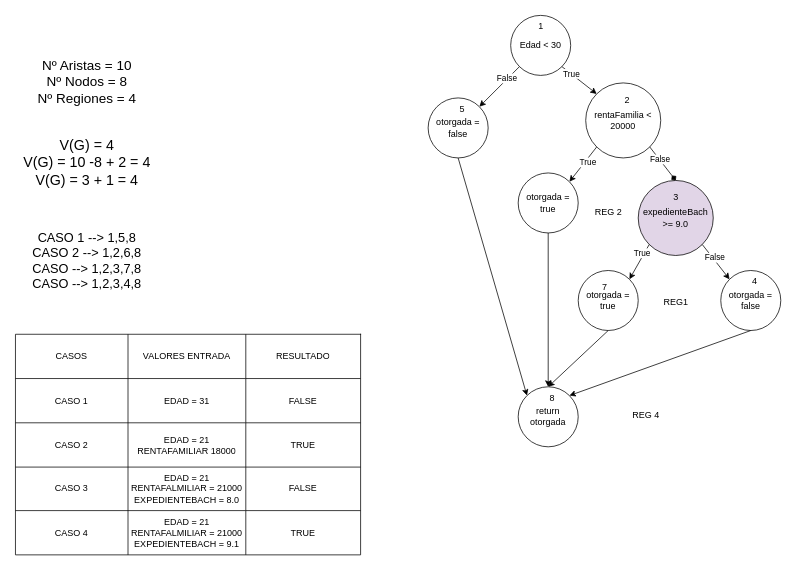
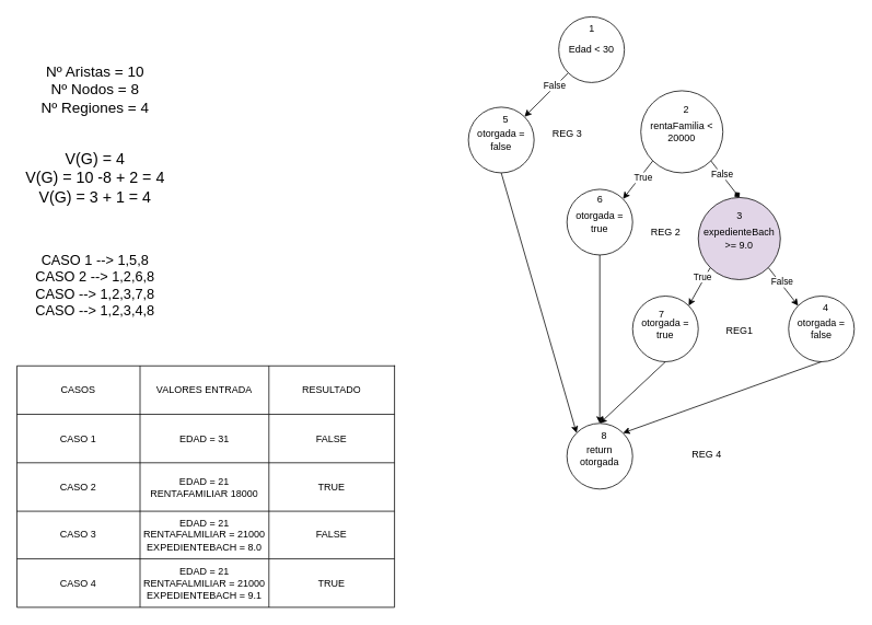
- <mxCell id="5" value="" style="endArrow=classic;html=1;rounded=0;entryX=0;entryY=0;entryDx=0;entryDy=0;exitX=1;exitY=1;exitDx=0;exitDy=0;" edge="1" parent="1" source="2" target="3"><mxGeometry width="50" height="50" relative="1" as="geometry"><mxPoint x="720" y="390" as="sourcePoint" /><mxPoint x="770" y="340" as="targetPoint" /></mxGeometry></mxCell>
- <mxCell id="6" value="True" style="edgeLabel;html=1;align=center;verticalAlign=middle;resizable=0;points=[];" vertex="1" connectable="0" parent="5"><mxGeometry x="-0.476" relative="1" as="geometry"><mxPoint as="offset" /></mxGeometry></mxCell>
+ <mxCell id="28" value="REG 3" style="text;html=1;align=center;verticalAlign=middle;resizable=0;points=[];autosize=1;strokeColor=none;fillColor=none;" vertex="1" parent="1"><mxGeometry x="660" y="148" width="60" height="30" as="geometry" /></mxCell>
+ <mxCell id="37" value="&lt;div&gt;6&lt;/div&gt;&lt;div&gt;&lt;br&gt;&lt;/div&gt;" style="text;html=1;align=center;verticalAlign=middle;resizable=0;points=[];autosize=1;strokeColor=none;fillColor=none;" vertex="1" parent="1"><mxGeometry x="715" y="230" width="30" height="40" as="geometry" /></mxCell>
